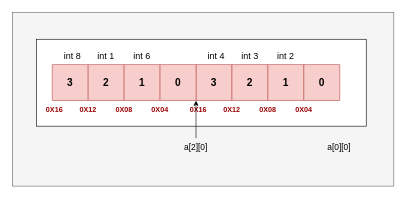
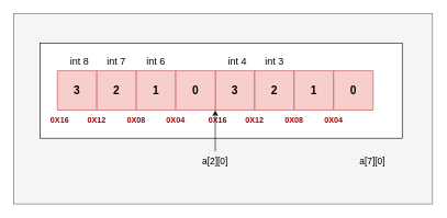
- <mxCell id="20" value="&lt;font style=&quot;font-size: 15px;&quot;&gt;int 1&lt;/font&gt;" style="text;html=1;align=center;verticalAlign=middle;whiteSpace=wrap;rounded=0;" vertex="1" parent="1"><mxGeometry x="146" y="77.5" width="60" height="30" as="geometry" /></mxCell>
+ <mxCell id="20" value="&lt;font style=&quot;font-size: 15px;&quot;&gt;int 7&lt;/font&gt;" style="text;html=1;align=center;verticalAlign=middle;whiteSpace=wrap;rounded=0;" vertex="1" parent="1"><mxGeometry x="146" y="77.5" width="60" height="30" as="geometry" /></mxCell>
- <mxCell id="8" value="&lt;font style=&quot;font-size: 15px;&quot;&gt;int 2&lt;/font&gt;" style="text;html=1;align=center;verticalAlign=middle;whiteSpace=wrap;rounded=0;" parent="1" vertex="1"><mxGeometry x="446" y="77.5" width="60" height="30" as="geometry" /></mxCell>
- <mxCell id="26" value="a[0][0]" style="text;html=1;align=center;verticalAlign=middle;whiteSpace=wrap;rounded=0;fontSize=14;" vertex="1" parent="1"><mxGeometry x="535" y="230" width="60" height="30" as="geometry" /></mxCell>
+ <mxCell id="26" value="a[7][0]" style="text;html=1;align=center;verticalAlign=middle;whiteSpace=wrap;rounded=0;fontSize=14;" vertex="1" parent="1"><mxGeometry x="535" y="230" width="60" height="30" as="geometry" /></mxCell>
